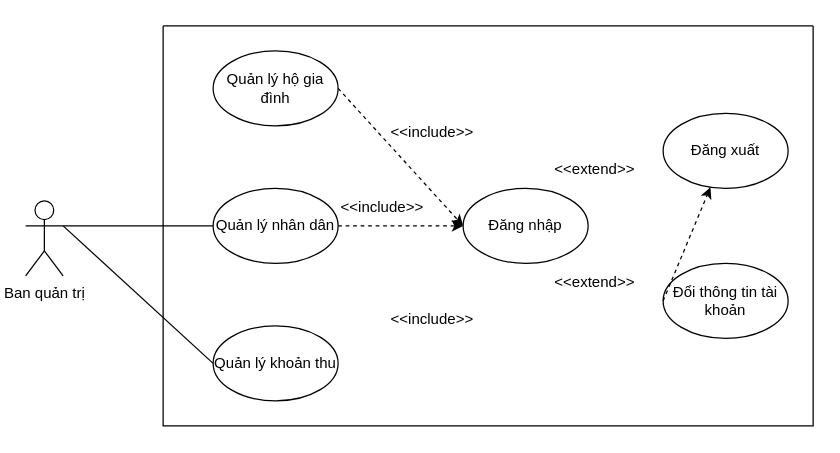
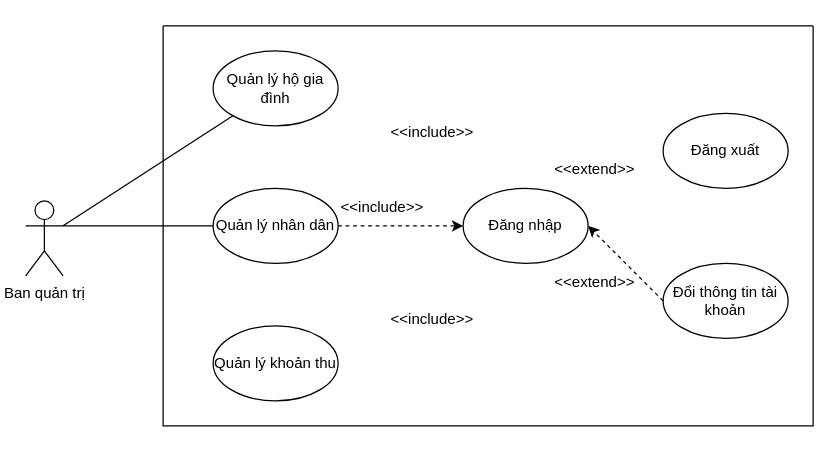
- <mxCell id="9" value="" style="endArrow=classic;html=1;rounded=0;exitX=1;exitY=0.5;exitDx=0;exitDy=0;dashed=1;entryX=0;entryY=0.5;entryDx=0;entryDy=0;" parent="1" source="5" target="8" edge="1"><mxGeometry width="50" height="50" relative="1" as="geometry"><mxPoint x="300" y="-110" as="sourcePoint" /><mxPoint x="530" y="50" as="targetPoint" /></mxGeometry></mxCell>
- <mxCell id="17" value="" style="endArrow=classic;html=1;rounded=0;exitX=0;exitY=0.5;exitDx=0;exitDy=0;dashed=1;" parent="1" source="16" target="15" edge="1"><mxGeometry width="50" height="50" relative="1" as="geometry"><mxPoint x="740" y="10" as="sourcePoint" /><mxPoint x="640" y="60" as="targetPoint" /></mxGeometry></mxCell>
+ <mxCell id="17" value="" style="endArrow=classic;html=1;rounded=0;exitX=0;exitY=0.5;exitDx=0;exitDy=0;entryX=1;entryY=0.5;entryDx=0;entryDy=0;dashed=1;" parent="1" source="16" target="8" edge="1"><mxGeometry width="50" height="50" relative="1" as="geometry"><mxPoint x="740" y="10" as="sourcePoint" /><mxPoint x="640" y="60" as="targetPoint" /></mxGeometry></mxCell>
- <mxCell id="6" value="" style="endArrow=none;html=1;rounded=0;entryX=0;entryY=0.5;entryDx=0;entryDy=0;exitX=1;exitY=0.333;exitDx=0;exitDy=0;exitPerimeter=0;" parent="1" source="2" target="4" edge="1"><mxGeometry width="50" height="50" relative="1" as="geometry"><mxPoint x="-170" y="190" as="sourcePoint" /><mxPoint x="-120" y="140" as="targetPoint" /></mxGeometry></mxCell>
+ <mxCell id="6" value="" style="endArrow=none;html=1;rounded=0;exitX=1;exitY=0.333;exitDx=0;exitDy=0;exitPerimeter=0;" parent="1" source="2" target="5" edge="1"><mxGeometry width="50" height="50" relative="1" as="geometry"><mxPoint x="-170" y="190" as="sourcePoint" /><mxPoint x="-120" y="140" as="targetPoint" /></mxGeometry></mxCell>
